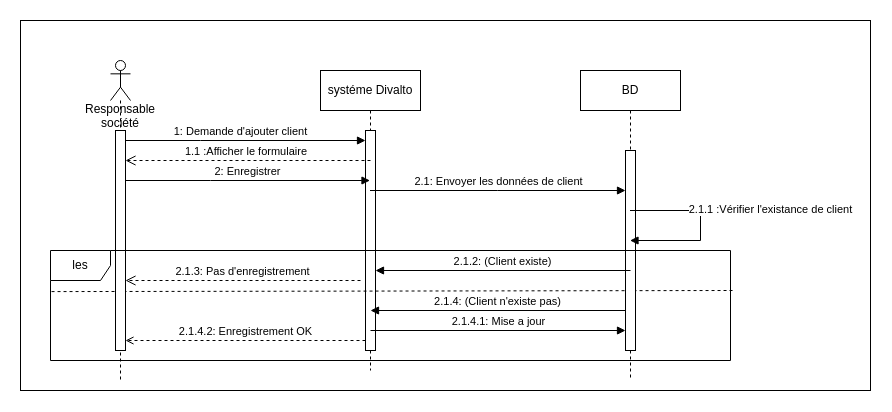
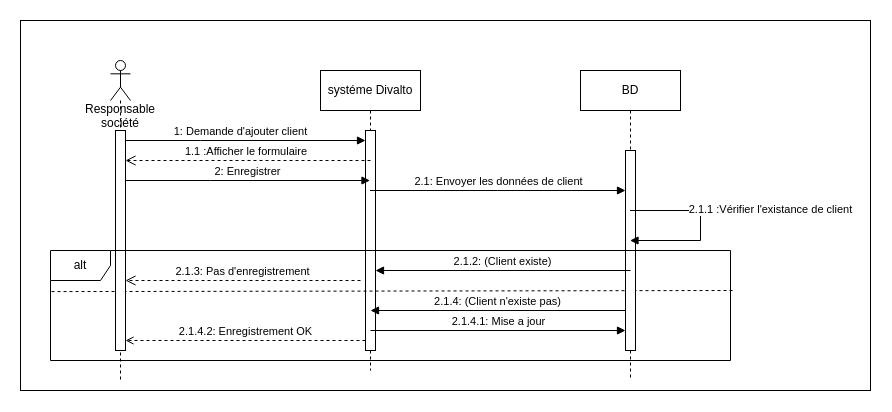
- <mxCell id="14" value="les" style="shape=umlFrame;whiteSpace=wrap;html=1;pointerEvents=0;" vertex="1" parent="1"><mxGeometry x="50" y="250" width="680" height="110" as="geometry" /></mxCell>
+ <mxCell id="14" value="alt" style="shape=umlFrame;whiteSpace=wrap;html=1;pointerEvents=0;" vertex="1" parent="1"><mxGeometry x="50" y="250" width="680" height="110" as="geometry" /></mxCell>
